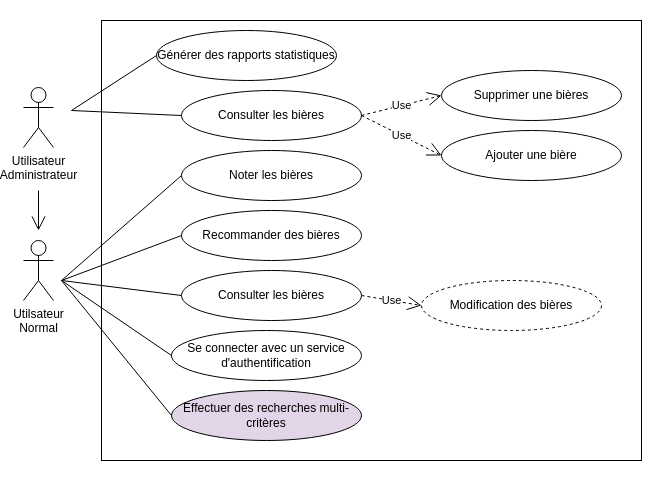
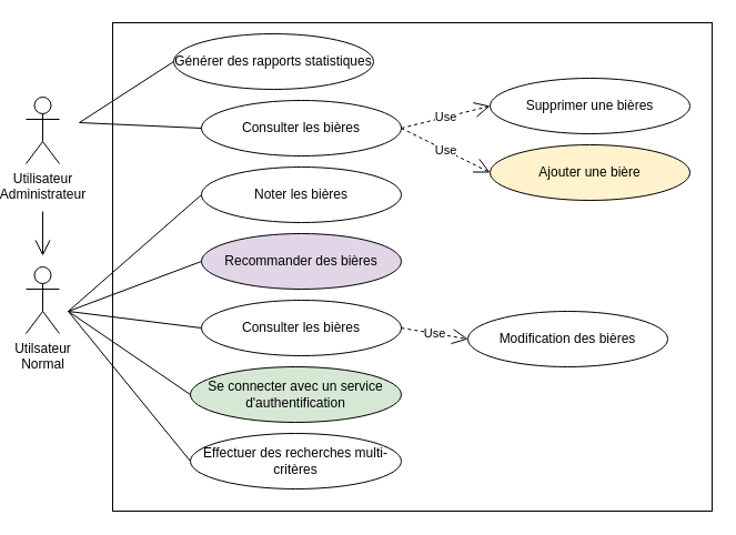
- <mxCell id="14" value="Ajouter une bière" style="ellipse;whiteSpace=wrap;html=1;" vertex="1" parent="1"><mxGeometry x="438" y="130" width="180" height="50" as="geometry" /></mxCell>
+ <mxCell id="14" value="Ajouter une bière" style="ellipse;whiteSpace=wrap;html=1;fillColor=#fff2cc;" vertex="1" parent="1"><mxGeometry x="438" y="130" width="180" height="50" as="geometry" /></mxCell>
- <mxCell id="9" value="Recommander des bières" style="ellipse;whiteSpace=wrap;html=1;" vertex="1" parent="1"><mxGeometry x="178" y="210" width="180" height="50" as="geometry" /></mxCell>
+ <mxCell id="9" value="Recommander des bières" style="ellipse;whiteSpace=wrap;html=1;fillColor=#e1d5e7;" vertex="1" parent="1"><mxGeometry x="178" y="210" width="180" height="50" as="geometry" /></mxCell>
- <mxCell id="8" value="Modification des bières" style="ellipse;whiteSpace=wrap;html=1;dashed=1;" vertex="1" parent="1"><mxGeometry x="418" y="280" width="180" height="50" as="geometry" /></mxCell>
+ <mxCell id="8" value="Modification des bières" style="ellipse;whiteSpace=wrap;html=1;" vertex="1" parent="1"><mxGeometry x="418" y="280" width="180" height="50" as="geometry" /></mxCell>
- <mxCell id="20" value="Se connecter avec un service d'authentification" style="ellipse;whiteSpace=wrap;html=1;" vertex="1" parent="1"><mxGeometry x="168" y="330" width="190" height="50" as="geometry" /></mxCell>
+ <mxCell id="20" value="Se connecter avec un service d'authentification" style="ellipse;whiteSpace=wrap;html=1;fillColor=#d5e8d4;" vertex="1" parent="1"><mxGeometry x="168" y="330" width="190" height="50" as="geometry" /></mxCell>
- <mxCell id="21" value="Effectuer des recherches multi-critères" style="ellipse;whiteSpace=wrap;html=1;fillColor=#e1d5e7;" vertex="1" parent="1"><mxGeometry x="168" y="390" width="190" height="50" as="geometry" /></mxCell>
+ <mxCell id="21" value="Effectuer des recherches multi-critères" style="ellipse;whiteSpace=wrap;html=1;" vertex="1" parent="1"><mxGeometry x="168" y="390" width="190" height="50" as="geometry" /></mxCell>
